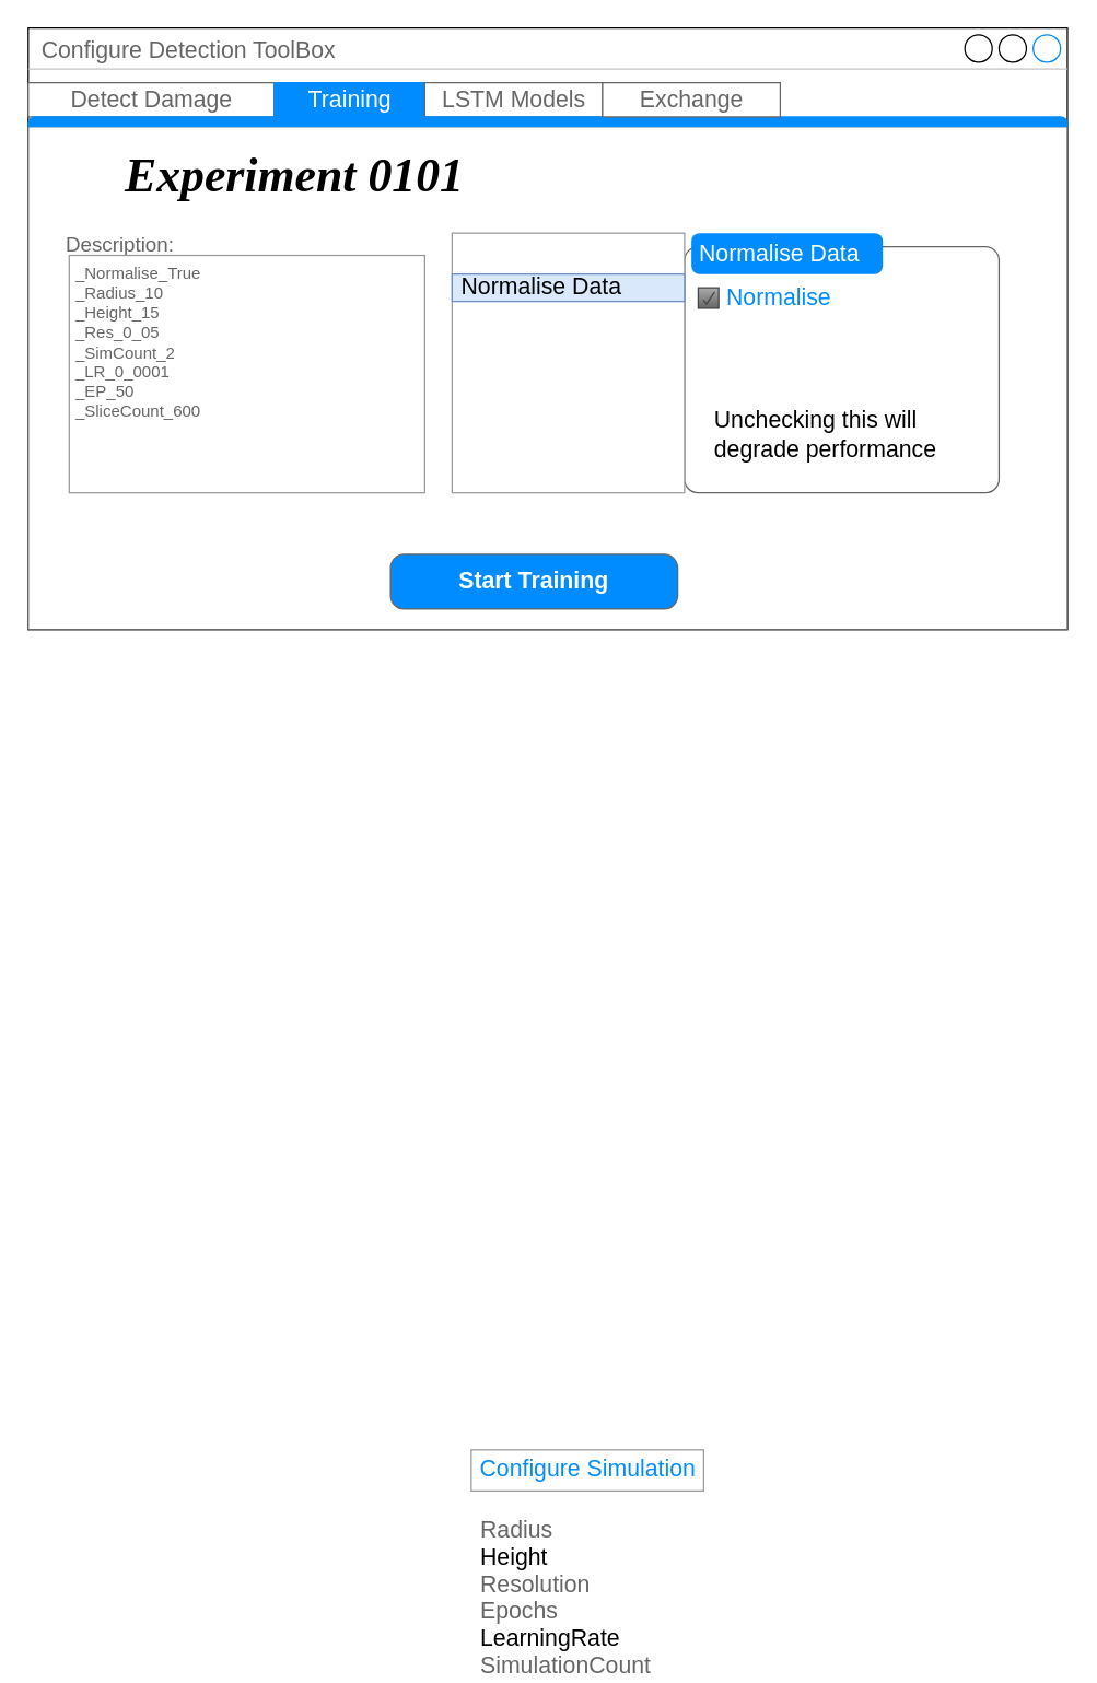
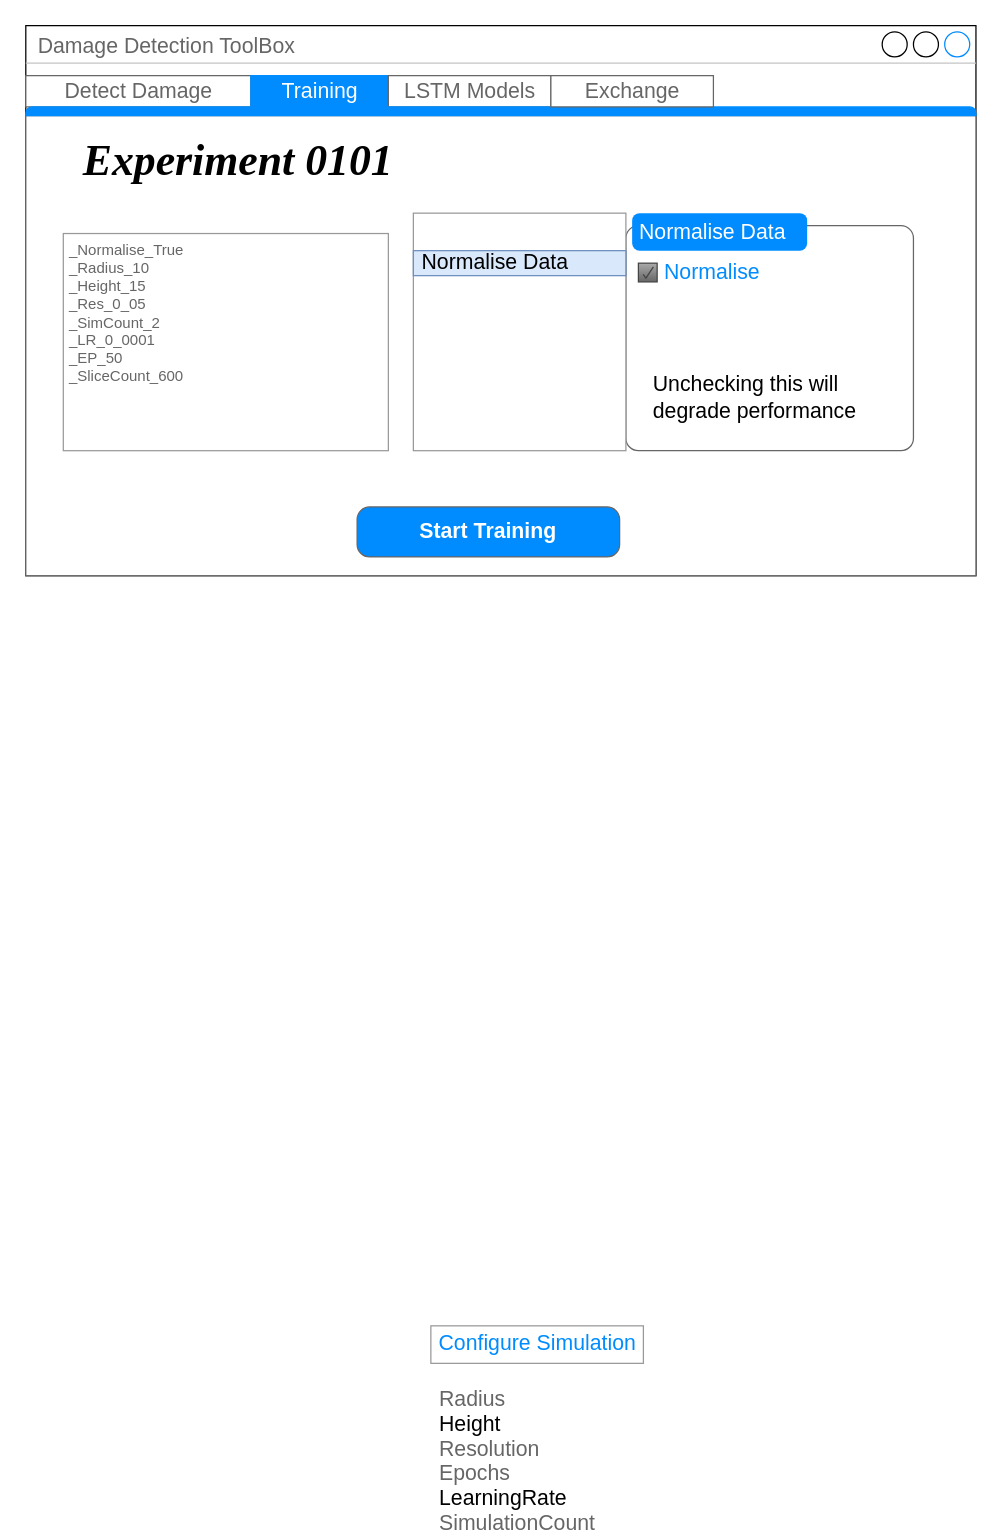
- <mxCell id="2" value="Configure Detection ToolBox" style="strokeWidth=1;shadow=0;dashed=0;align=center;html=1;shape=mxgraph.mockup.containers.window;align=left;verticalAlign=top;spacingLeft=8;strokeColor2=#008cff;strokeColor3=#c4c4c4;fontColor=#666666;mainText=;fontSize=17;labelBackgroundColor=none;" parent="1" vertex="1"><mxGeometry x="20" y="20" width="760" height="440" as="geometry" /></mxCell>
+ <mxCell id="2" value="Damage Detection ToolBox" style="strokeWidth=1;shadow=0;dashed=0;align=center;html=1;shape=mxgraph.mockup.containers.window;align=left;verticalAlign=top;spacingLeft=8;strokeColor2=#008cff;strokeColor3=#c4c4c4;fontColor=#666666;mainText=;fontSize=17;labelBackgroundColor=none;" parent="1" vertex="1"><mxGeometry x="20" y="20" width="760" height="440" as="geometry" /></mxCell>
- <mxCell id="12" value="Experiment 0101" style="text;html=1;strokeColor=none;fillColor=none;align=center;verticalAlign=middle;whiteSpace=wrap;rounded=0;fontSize=35;fontStyle=3;fontFamily=Comic Sans MS;" parent="3" vertex="1"><mxGeometry x="45" y="60.004" width="300" height="15.385" as="geometry" /></mxCell>
+ <mxCell id="12" value="Experiment 0101" style="text;html=1;strokeColor=none;fillColor=none;align=center;verticalAlign=middle;whiteSpace=wrap;rounded=0;fontSize=35;fontStyle=3;fontFamily=Comic Sans MS;" parent="3" vertex="1"><mxGeometry x="20" y="60.004" width="300" height="15.385" as="geometry" /></mxCell>
- <mxCell id="14" value="Description:" style="strokeWidth=1;shadow=0;dashed=0;align=center;html=1;shape=mxgraph.mockup.forms.anchor;align=right;spacingRight=2;fontColor=#666666;fontSize=15;" parent="3" vertex="1"><mxGeometry x="30" y="110" width="80" height="16.286" as="geometry" /></mxCell>
